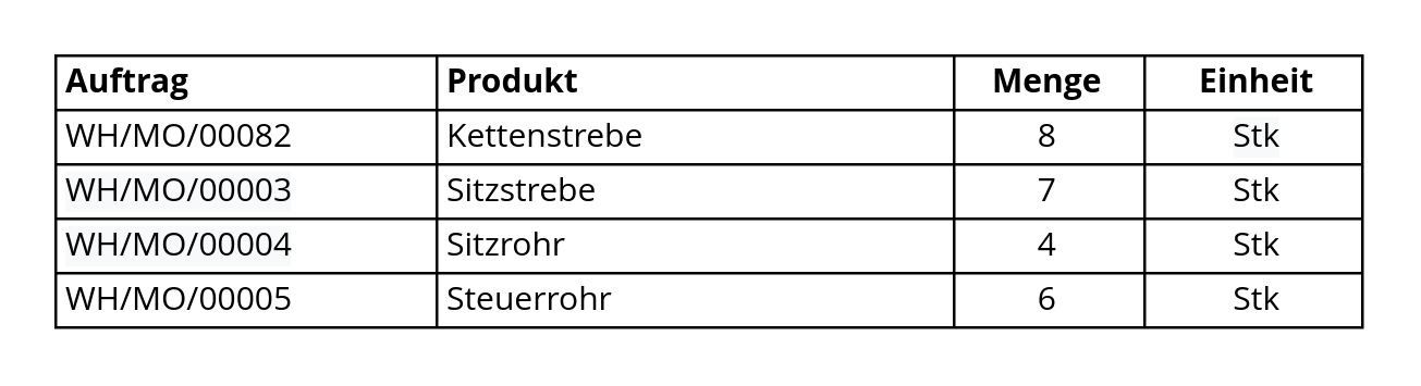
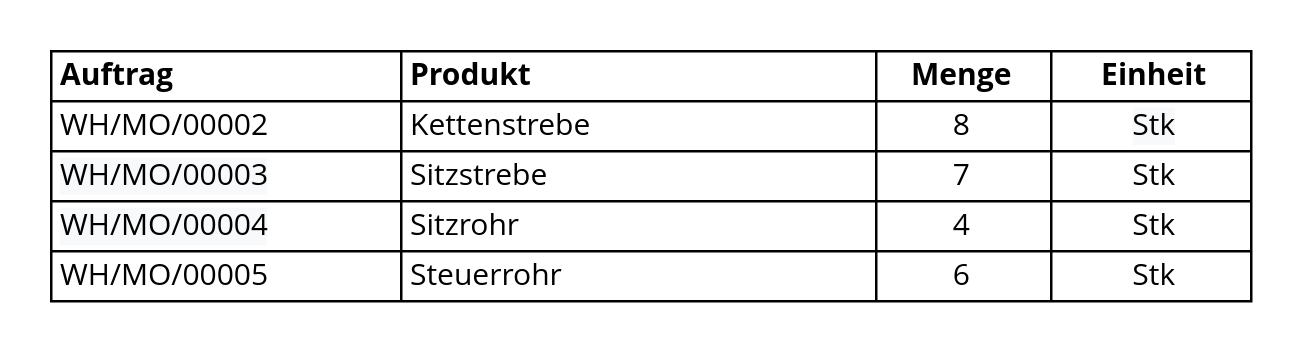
- <mxCell id="9" value="WH/MO/00082" style="shape=partialRectangle;html=1;whiteSpace=wrap;connectable=0;fillColor=none;top=0;left=0;bottom=0;right=0;overflow=hidden;fontFamily=Open Sans;spacingLeft=2;align=left;" parent="8" vertex="1"><mxGeometry width="140" height="20" as="geometry" /></mxCell>
+ <mxCell id="9" value="WH/MO/00002" style="shape=partialRectangle;html=1;whiteSpace=wrap;connectable=0;fillColor=none;top=0;left=0;bottom=0;right=0;overflow=hidden;fontFamily=Open Sans;spacingLeft=2;align=left;" parent="8" vertex="1"><mxGeometry width="140" height="20" as="geometry" /></mxCell>
